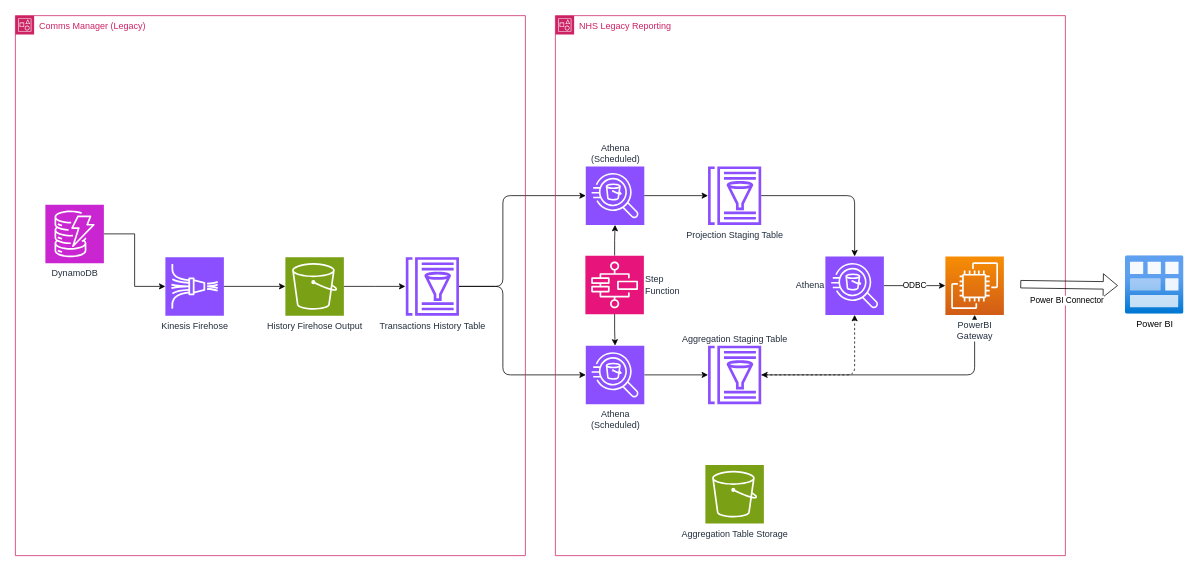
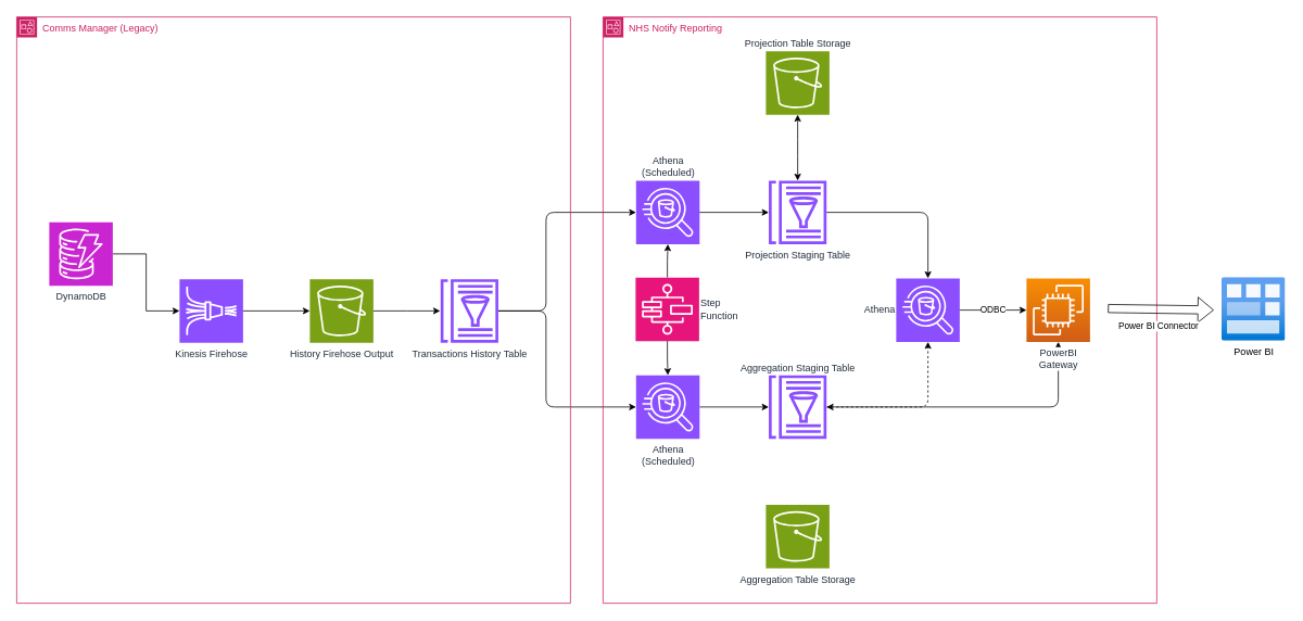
- <mxCell id="16" value="NHS Legacy Reporting" style="points=[[0,0],[0.25,0],[0.5,0],[0.75,0],[1,0],[1,0.25],[1,0.5],[1,0.75],[1,1],[0.75,1],[0.5,1],[0.25,1],[0,1],[0,0.75],[0,0.5],[0,0.25]];outlineConnect=0;gradientColor=none;html=1;whiteSpace=wrap;fontSize=12;fontStyle=0;container=1;pointerEvents=0;collapsible=0;recursiveResize=0;shape=mxgraph.aws4.group;grIcon=mxgraph.aws4.group_account;strokeColor=#CD2264;fillColor=none;verticalAlign=top;align=left;spacingLeft=30;fontColor=#CD2264;dashed=0;labelBackgroundColor=default;" vertex="1" parent="1"><mxGeometry x="740" y="20" width="680" height="720" as="geometry" /></mxCell>
+ <mxCell id="16" value="NHS Notify Reporting" style="points=[[0,0],[0.25,0],[0.5,0],[0.75,0],[1,0],[1,0.25],[1,0.5],[1,0.75],[1,1],[0.75,1],[0.5,1],[0.25,1],[0,1],[0,0.75],[0,0.5],[0,0.25]];outlineConnect=0;gradientColor=none;html=1;whiteSpace=wrap;fontSize=12;fontStyle=0;container=1;pointerEvents=0;collapsible=0;recursiveResize=0;shape=mxgraph.aws4.group;grIcon=mxgraph.aws4.group_account;strokeColor=#CD2264;fillColor=none;verticalAlign=top;align=left;spacingLeft=30;fontColor=#CD2264;dashed=0;labelBackgroundColor=default;" vertex="1" parent="1"><mxGeometry x="740" y="20" width="680" height="720" as="geometry" /></mxCell>
+ <mxCell id="12" value="Projection Table Storage" style="sketch=0;points=[[0,0,0],[0.25,0,0],[0.5,0,0],[0.75,0,0],[1,0,0],[0,1,0],[0.25,1,0],[0.5,1,0],[0.75,1,0],[1,1,0],[0,0.25,0],[0,0.5,0],[0,0.75,0],[1,0.25,0],[1,0.5,0],[1,0.75,0]];outlineConnect=0;fontColor=#232F3E;fillColor=#7AA116;strokeColor=#ffffff;dashed=0;verticalLabelPosition=top;verticalAlign=bottom;align=center;html=1;fontSize=12;fontStyle=0;aspect=fixed;shape=mxgraph.aws4.resourceIcon;resIcon=mxgraph.aws4.s3;labelPosition=center;labelBackgroundColor=default;" vertex="1" parent="1"><mxGeometry x="940" y="62" width="78" height="78" as="geometry" /></mxCell>
+ <mxCell id="19" style="edgeStyle=orthogonalEdgeStyle;html=1;startArrow=classic;startFill=1;labelBackgroundColor=default;" edge="1" parent="1" source="20" target="12"><mxGeometry relative="1" as="geometry" /></mxCell>
